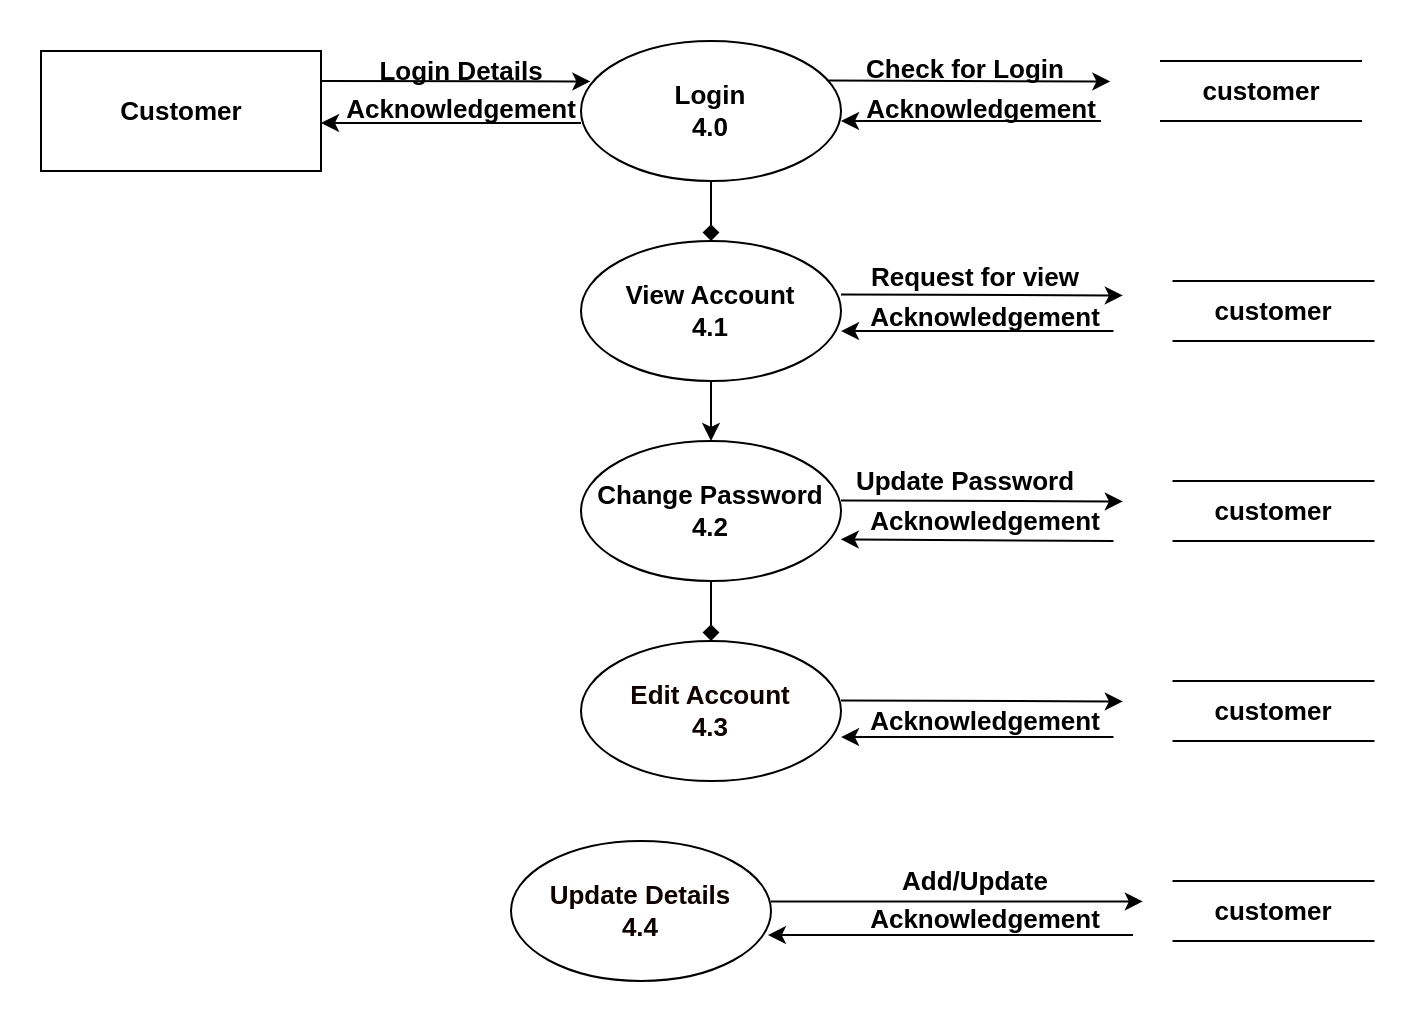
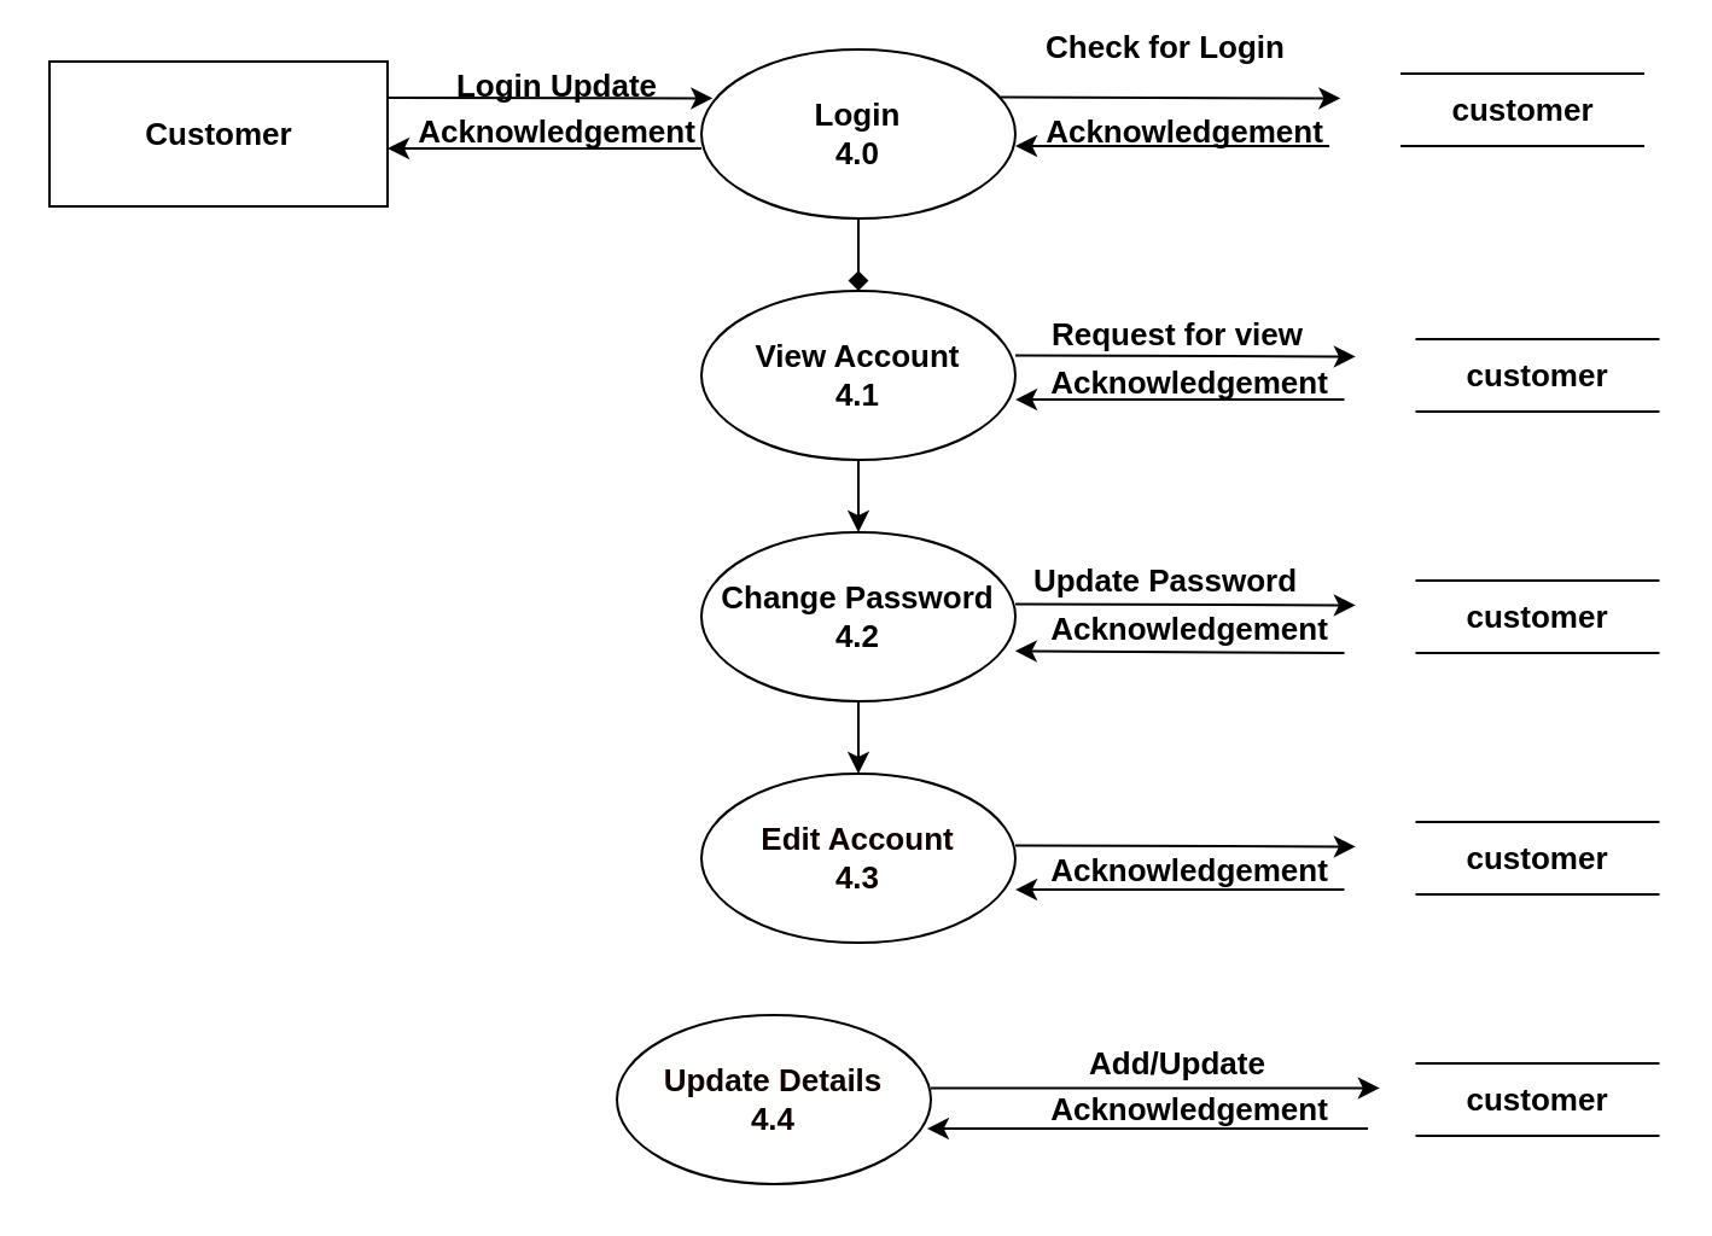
- <mxCell id="30" value="&lt;b&gt;&lt;font style=&quot;font-size: 13px&quot; color=&quot;#000000&quot;&gt;Check for Login&lt;/font&gt;&lt;/b&gt;" style="text;html=1;align=center;verticalAlign=middle;resizable=0;points=[];autosize=1;strokeColor=none;fillColor=none;" vertex="1" parent="1"><mxGeometry x="427" y="24" width="110" height="20" as="geometry" /></mxCell>
+ <mxCell id="30" value="&lt;b&gt;&lt;font style=&quot;font-size: 13px&quot; color=&quot;#000000&quot;&gt;Check for Login&lt;/font&gt;&lt;/b&gt;" style="text;html=1;align=center;verticalAlign=middle;resizable=0;points=[];autosize=1;strokeColor=none;fillColor=none;" vertex="1" parent="1"><mxGeometry x="427" y="9" width="110" height="20" as="geometry" /></mxCell>
- <mxCell id="28" value="&lt;b&gt;&lt;font color=&quot;#000000&quot; style=&quot;font-size: 13px&quot;&gt;Login Details&lt;/font&gt;&lt;/b&gt;" style="text;html=1;align=center;verticalAlign=middle;resizable=0;points=[];autosize=1;strokeColor=none;fillColor=none;" vertex="1" parent="1"><mxGeometry x="180" y="25" width="100" height="20" as="geometry" /></mxCell>
+ <mxCell id="28" value="&lt;b&gt;&lt;font color=&quot;#000000&quot; style=&quot;font-size: 13px&quot;&gt;Login Update&lt;/font&gt;&lt;/b&gt;" style="text;html=1;align=center;verticalAlign=middle;resizable=0;points=[];autosize=1;strokeColor=none;fillColor=none;" vertex="1" parent="1"><mxGeometry x="180" y="25" width="100" height="20" as="geometry" /></mxCell>
- <mxCell id="12" style="edgeStyle=none;html=1;exitX=0.5;exitY=1;exitDx=0;exitDy=0;entryX=0.5;entryY=0;entryDx=0;entryDy=0;fontSize=13;fontColor=#0F0000;strokeColor=#000000;endArrow=diamond;" parent="1" source="13" target="14" edge="1"><mxGeometry relative="1" as="geometry" /></mxCell>
+ <mxCell id="12" style="edgeStyle=none;html=1;exitX=0.5;exitY=1;exitDx=0;exitDy=0;entryX=0.5;entryY=0;entryDx=0;entryDy=0;fontSize=13;fontColor=#0F0000;strokeColor=#000000;" parent="1" source="13" target="14" edge="1"><mxGeometry relative="1" as="geometry" /></mxCell>
